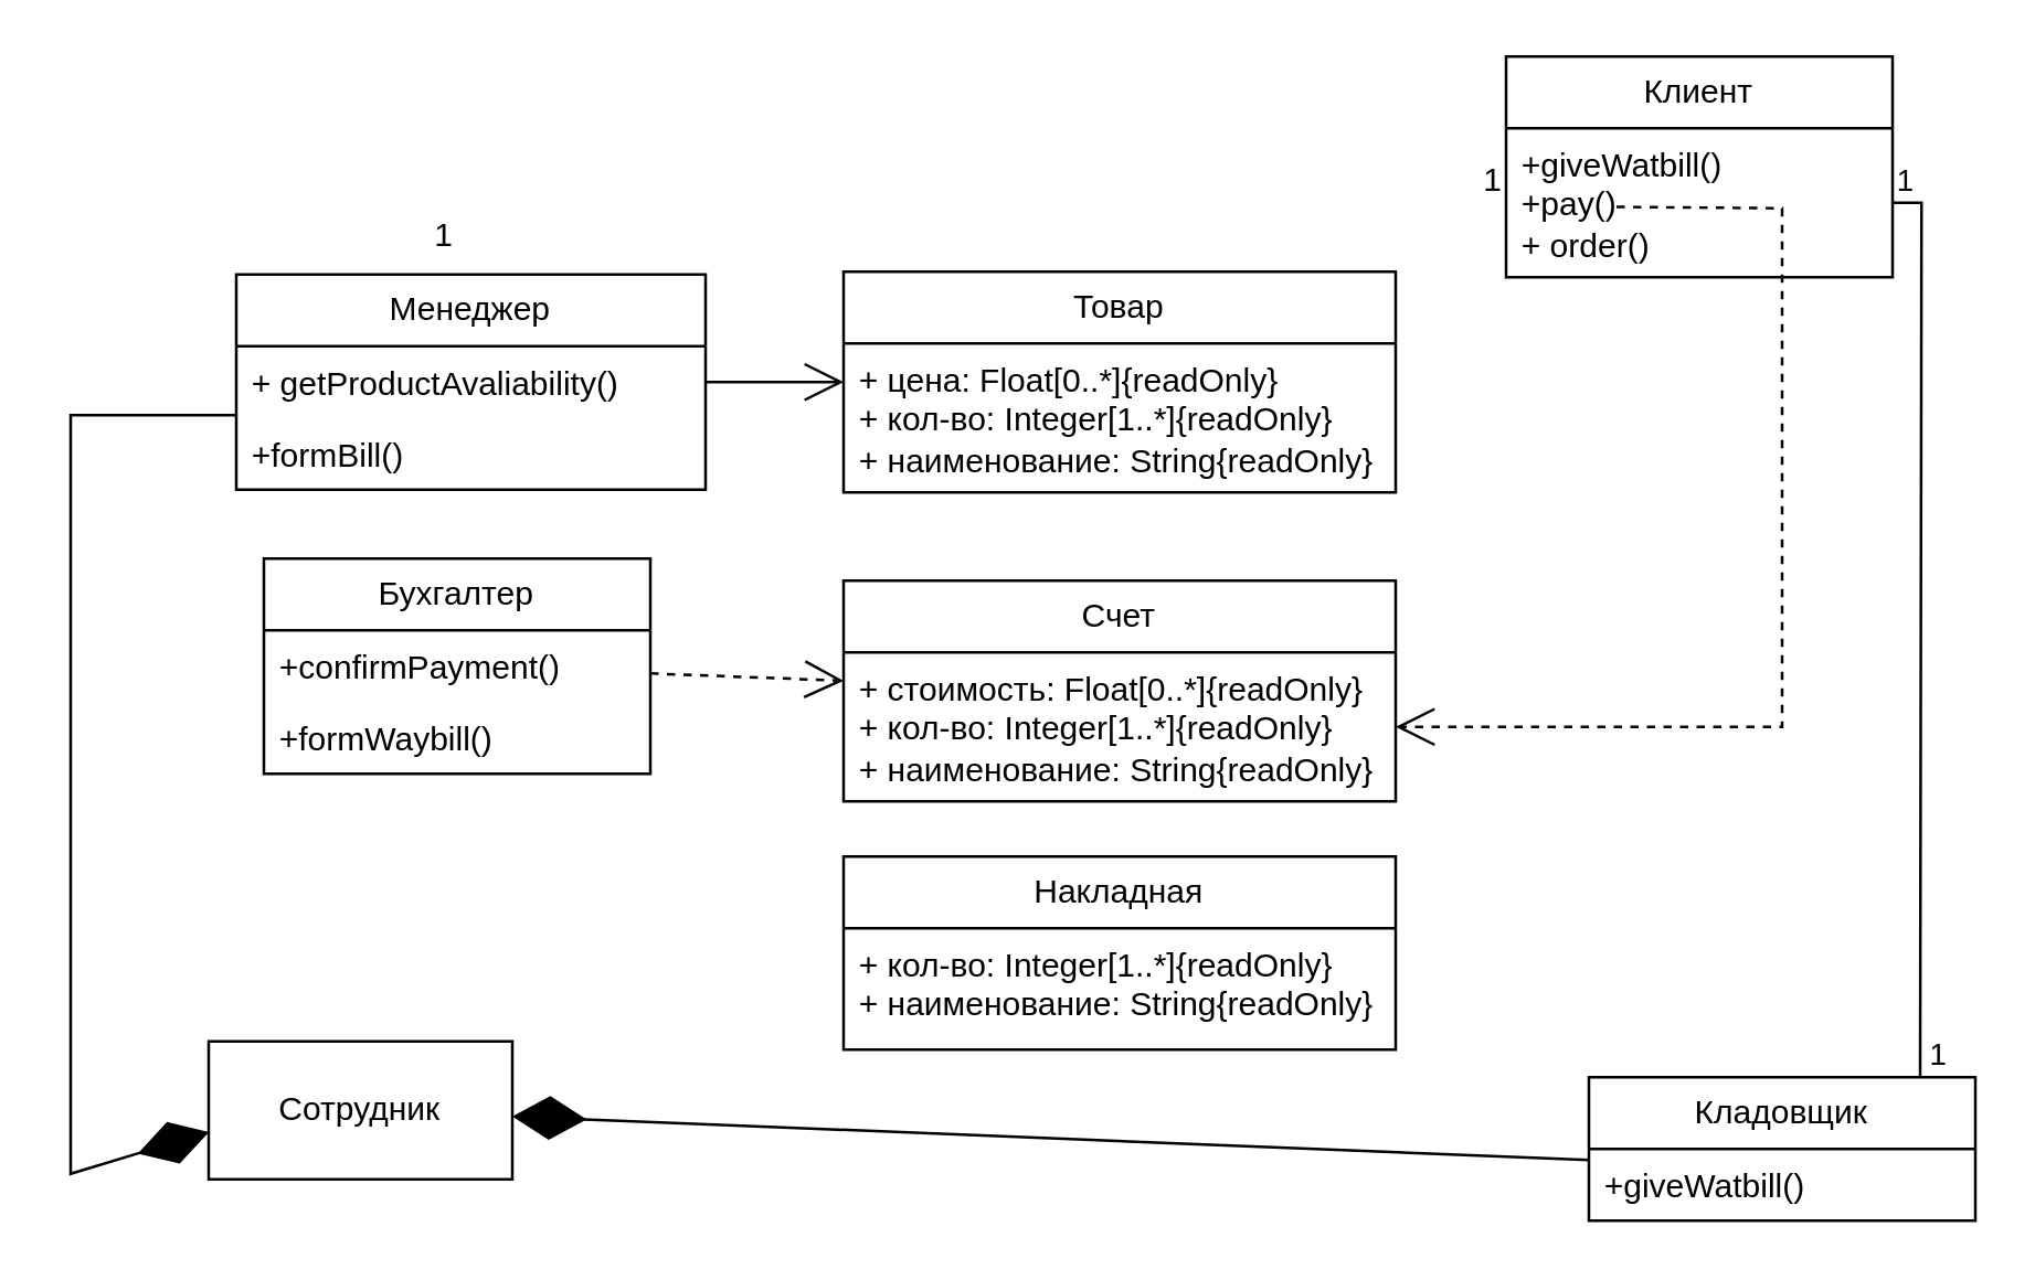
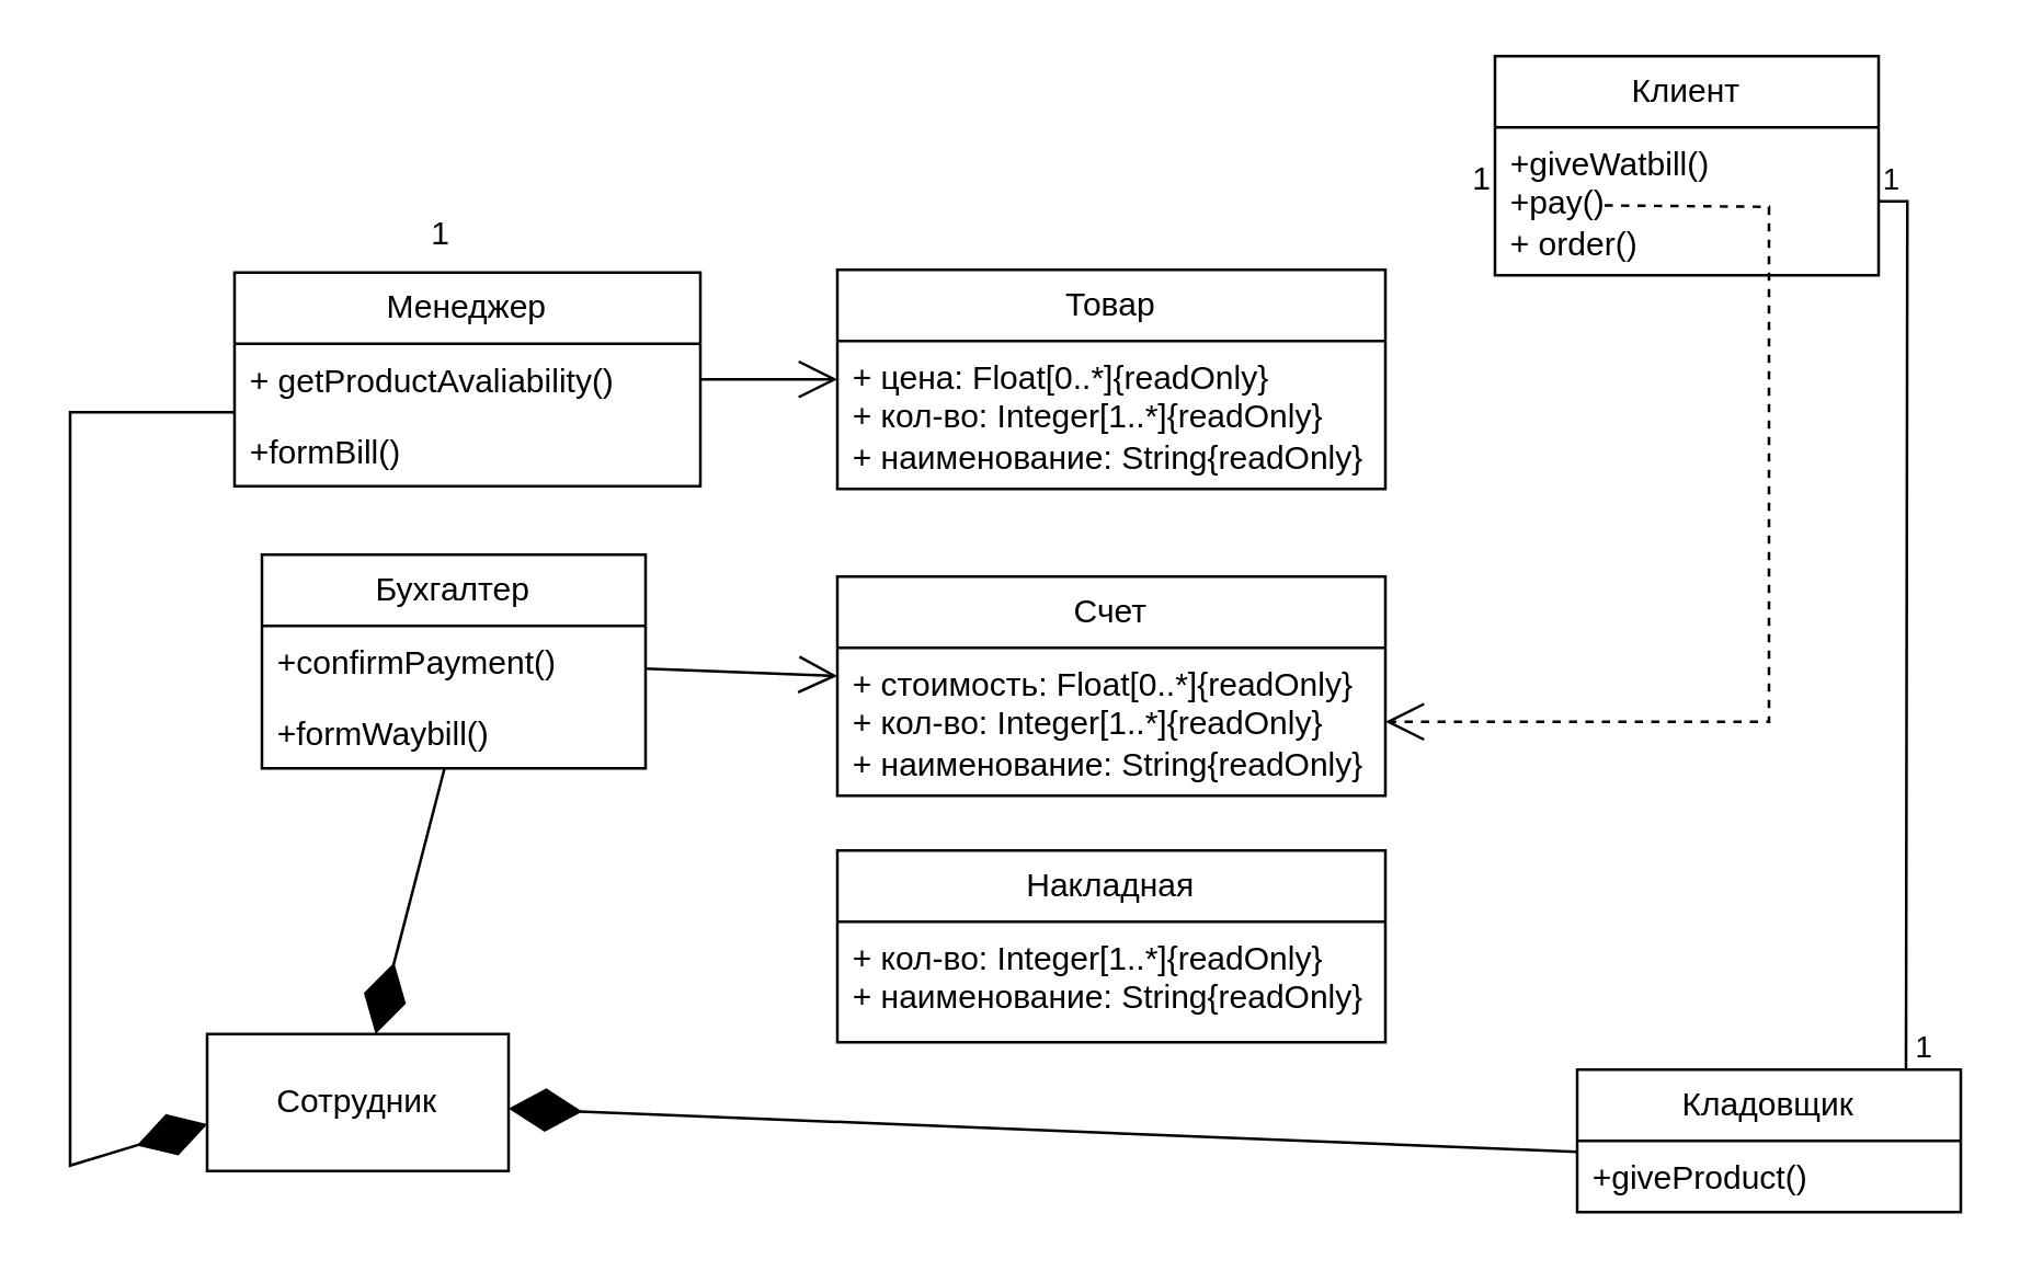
- <mxCell id="29" value="" style="endArrow=open;dashed=1;endFill=0;endSize=12;html=1;rounded=0;" edge="1" parent="1" source="11" target="6"><mxGeometry width="160" relative="1" as="geometry"><mxPoint x="200" y="240" as="sourcePoint" /><mxPoint x="300" y="246" as="targetPoint" /></mxGeometry></mxCell>
+ <mxCell id="29" value="" style="endArrow=open;dashed=0;endFill=0;endSize=12;html=1;rounded=0;" edge="1" parent="1" source="11" target="6"><mxGeometry width="160" relative="1" as="geometry"><mxPoint x="200" y="240" as="sourcePoint" /><mxPoint x="300" y="246" as="targetPoint" /></mxGeometry></mxCell>
+ <mxCell id="21" value="" style="endArrow=diamondThin;endFill=1;endSize=24;html=1;rounded=0;" edge="1" parent="1" source="13" target="20"><mxGeometry width="160" relative="1" as="geometry"><mxPoint x="140" y="300" as="sourcePoint" /><mxPoint x="300" y="300" as="targetPoint" /></mxGeometry></mxCell>
- <mxCell id="19" value="+giveWatbill()" style="text;strokeColor=none;fillColor=none;align=left;verticalAlign=top;spacingLeft=4;spacingRight=4;overflow=hidden;rotatable=0;points=[[0,0.5],[1,0.5]];portConstraint=eastwest;whiteSpace=wrap;html=1;" vertex="1" parent="17"><mxGeometry y="26" width="140" height="26" as="geometry" /></mxCell>
+ <mxCell id="19" value="+giveProduct()" style="text;strokeColor=none;fillColor=none;align=left;verticalAlign=top;spacingLeft=4;spacingRight=4;overflow=hidden;rotatable=0;points=[[0,0.5],[1,0.5]];portConstraint=eastwest;whiteSpace=wrap;html=1;" vertex="1" parent="17"><mxGeometry y="26" width="140" height="26" as="geometry" /></mxCell>
